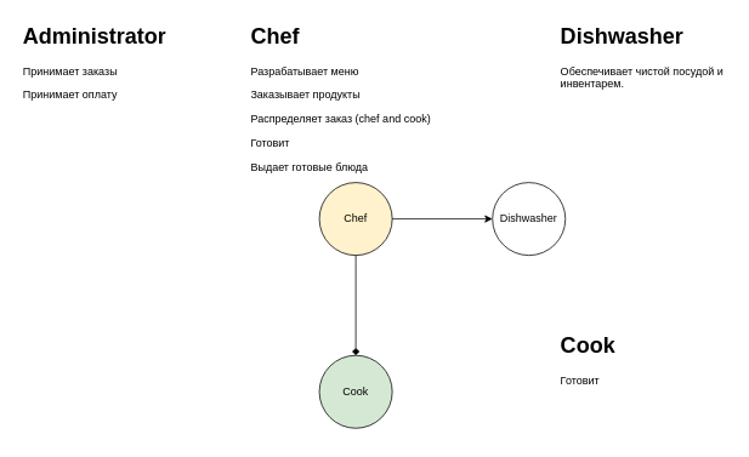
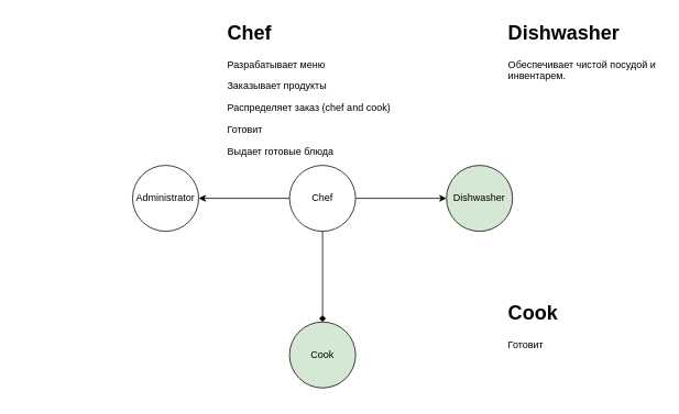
- <mxCell id="9" value="&lt;h1&gt;Administrator&lt;br&gt;&lt;/h1&gt;&lt;p&gt;Принимает заказы&lt;/p&gt;&lt;p&gt;Принимает оплату&lt;/p&gt;" style="text;html=1;strokeColor=none;fillColor=none;spacing=5;spacingTop=-20;whiteSpace=wrap;overflow=hidden;rounded=0;" vertex="1" parent="1"><mxGeometry x="20" y="20" width="190" height="120" as="geometry" /></mxCell>
+ <mxCell id="4" value="Administrator" style="ellipse;whiteSpace=wrap;html=1;aspect=fixed;" vertex="1" parent="1"><mxGeometry x="160" y="200" width="80" height="80" as="geometry" /></mxCell>
+ <mxCell id="6" value="" style="endArrow=classic;html=1;rounded=0;entryX=1;entryY=0.5;entryDx=0;entryDy=0;exitX=0;exitY=0.5;exitDx=0;exitDy=0;" edge="1" parent="1" source="2" target="4"><mxGeometry width="50" height="50" relative="1" as="geometry"><mxPoint x="400" y="440" as="sourcePoint" /><mxPoint x="450" y="390" as="targetPoint" /></mxGeometry></mxCell>
- <mxCell id="2" value="Chef" style="ellipse;whiteSpace=wrap;html=1;aspect=fixed;fillColor=#fff2cc;" vertex="1" parent="1"><mxGeometry x="350" y="200" width="80" height="80" as="geometry" /></mxCell>
+ <mxCell id="2" value="Chef" style="ellipse;whiteSpace=wrap;html=1;aspect=fixed;" vertex="1" parent="1"><mxGeometry x="350" y="200" width="80" height="80" as="geometry" /></mxCell>
- <mxCell id="5" value="Dishwasher" style="ellipse;whiteSpace=wrap;html=1;aspect=fixed;" vertex="1" parent="1"><mxGeometry x="540" y="200" width="80" height="80" as="geometry" /></mxCell>
+ <mxCell id="5" value="Dishwasher" style="ellipse;whiteSpace=wrap;html=1;aspect=fixed;fillColor=#d5e8d4;" vertex="1" parent="1"><mxGeometry x="540" y="200" width="80" height="80" as="geometry" /></mxCell>
